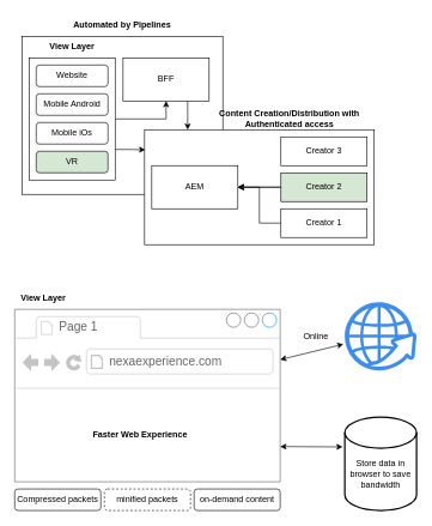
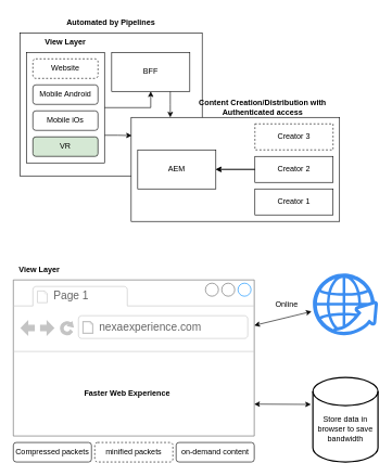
- <mxCell id="6" value="Website" style="rounded=1;whiteSpace=wrap;html=1;" parent="1" vertex="1"><mxGeometry x="50" y="90" width="100" height="30" as="geometry" /></mxCell>
+ <mxCell id="6" value="Website" style="rounded=1;whiteSpace=wrap;html=1;dashed=1;" parent="1" vertex="1"><mxGeometry x="50" y="90" width="100" height="30" as="geometry" /></mxCell>
- <mxCell id="18" value="Creator 3" style="rounded=0;whiteSpace=wrap;html=1;" parent="16" vertex="1"><mxGeometry x="180" width="120" height="40" as="geometry" /></mxCell>
+ <mxCell id="18" value="Creator 3" style="rounded=0;whiteSpace=wrap;html=1;dashed=1;" parent="16" vertex="1"><mxGeometry x="180" width="120" height="40" as="geometry" /></mxCell>
- <mxCell id="21" value="Creator 2" style="rounded=0;whiteSpace=wrap;html=1;fillColor=#d5e8d4;" parent="16" vertex="1"><mxGeometry x="180" y="50" width="120" height="40" as="geometry" /></mxCell>
+ <mxCell id="21" value="Creator 2" style="rounded=0;whiteSpace=wrap;html=1;" parent="16" vertex="1"><mxGeometry x="180" y="50" width="120" height="40" as="geometry" /></mxCell>
- <mxCell id="20" value="" style="edgeStyle=orthogonalEdgeStyle;rounded=0;orthogonalLoop=1;jettySize=auto;html=1;" parent="16" source="17" target="19" edge="1"><mxGeometry relative="1" as="geometry" /></mxCell>
